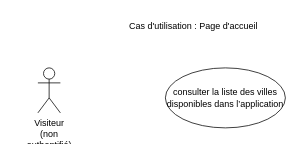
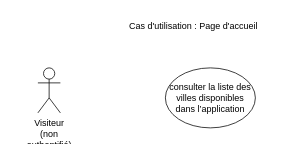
- <mxCell id="4" value="consulter la liste des villes disponibles dans l’application" style="ellipse;whiteSpace=wrap;html=1;" vertex="1" parent="1"><mxGeometry x="190" y="90" width="160" height="80" as="geometry" /></mxCell>
+ <mxCell id="4" value="consulter la liste des villes disponibles dans l’application" style="ellipse;whiteSpace=wrap;html=1;" vertex="1" parent="1"><mxGeometry x="190" y="90" width="120" height="80" as="geometry" /></mxCell>
